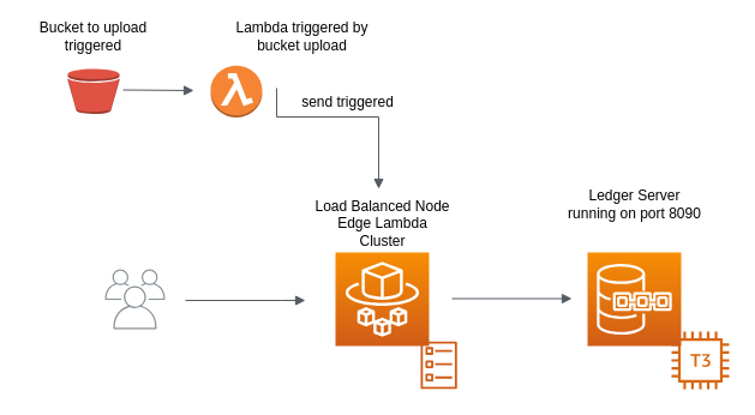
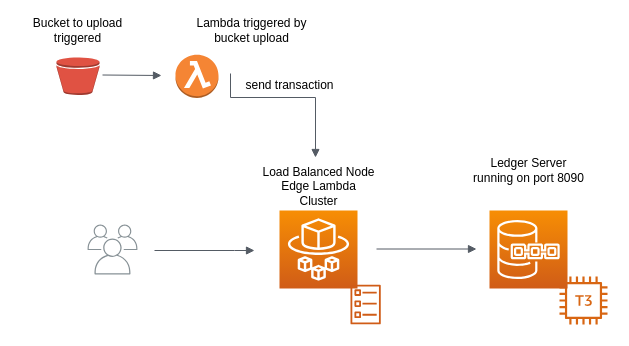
- <mxCell id="17" value="send triggered" style="text;html=1;strokeColor=none;fillColor=none;align=center;verticalAlign=middle;whiteSpace=wrap;rounded=0;" parent="1" vertex="1"><mxGeometry x="232" y="74.5" width="115" height="20" as="geometry" /></mxCell>
+ <mxCell id="17" value="send transaction" style="text;html=1;strokeColor=none;fillColor=none;align=center;verticalAlign=middle;whiteSpace=wrap;rounded=0;" parent="1" vertex="1"><mxGeometry x="232" y="74.5" width="115" height="20" as="geometry" /></mxCell>
